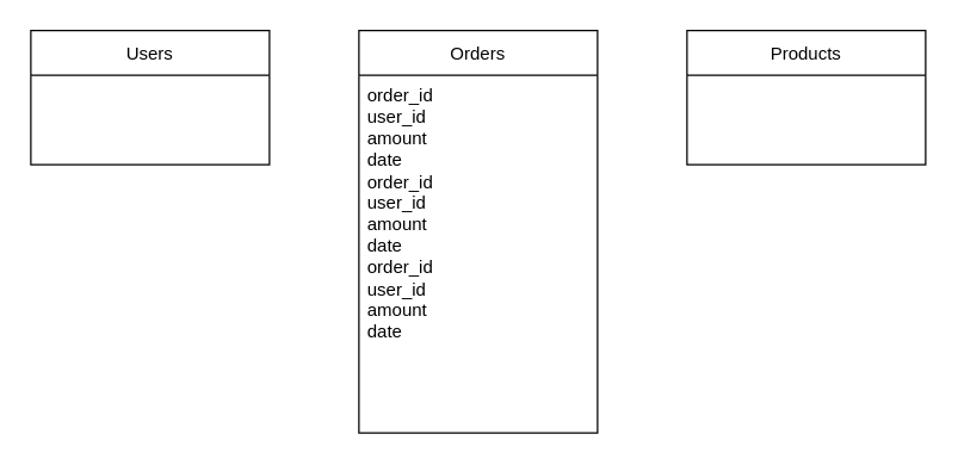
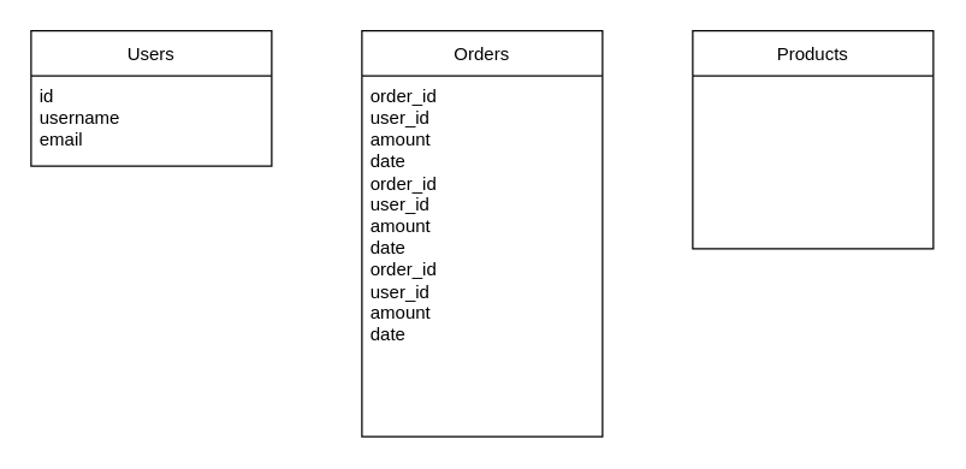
- <mxCell id="6" value="Products" style="shape=swimlane;startSize=30;swimlaneLine=1;" vertex="1" parent="1"><mxGeometry x="460" y="20" width="160" height="90" as="geometry" /></mxCell>
+ <mxCell id="6" value="Products" style="shape=swimlane;startSize=30;swimlaneLine=1;" vertex="1" parent="1"><mxGeometry x="460" y="20" width="160" height="145" as="geometry" /></mxCell>
+ <mxCell id="3" value="id&lt;br&gt;username&lt;br&gt;email" style="text;html=1;align=left;verticalAlign=top;spacingLeft=4;" vertex="1" parent="2"><mxGeometry x="0" y="30" width="160" height="60" as="geometry" /></mxCell>
